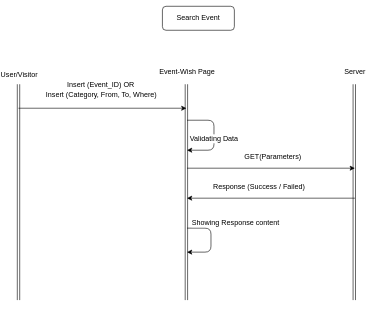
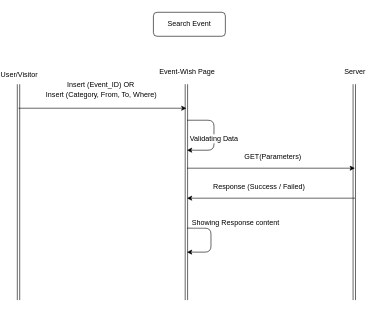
- <mxCell id="6" value="Search Event" style="rounded=1;whiteSpace=wrap;html=1;" vertex="1" parent="1"><mxGeometry x="260" y="10" width="120" height="40" as="geometry" /></mxCell>
+ <mxCell id="6" value="Search Event" style="rounded=1;whiteSpace=wrap;html=1;" vertex="1" parent="1"><mxGeometry x="245" y="20" width="120" height="40" as="geometry" /></mxCell>
